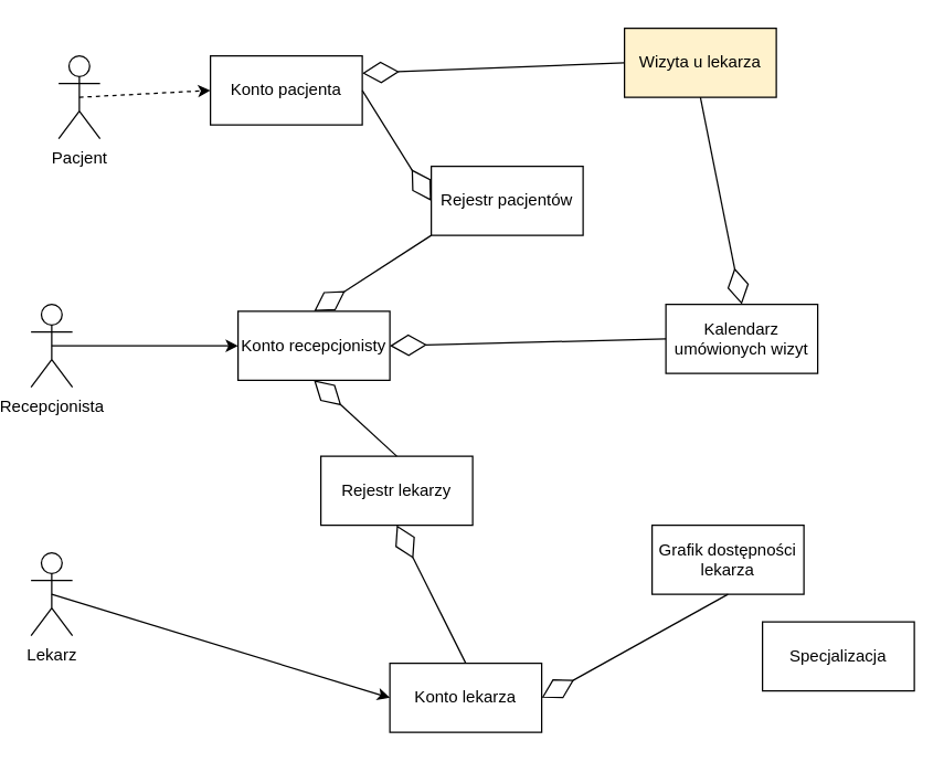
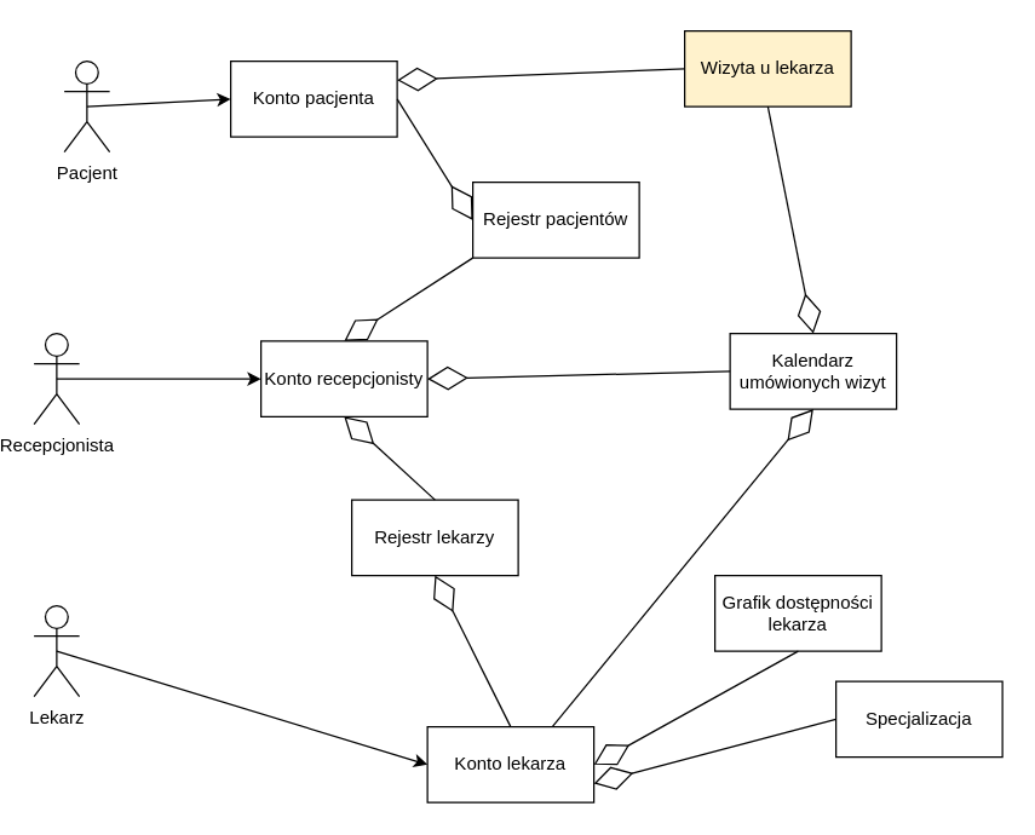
- <mxCell id="24" value="" style="endArrow=classic;html=1;rounded=0;exitX=0.5;exitY=0.5;exitDx=0;exitDy=0;exitPerimeter=0;entryX=0;entryY=0.5;entryDx=0;entryDy=0;dashed=1;" edge="1" parent="1" source="3" target="10"><mxGeometry width="50" height="50" relative="1" as="geometry"><mxPoint x="45" y="260" as="sourcePoint" /><mxPoint x="180" y="260" as="targetPoint" /></mxGeometry></mxCell>
+ <mxCell id="24" value="" style="endArrow=classic;html=1;rounded=0;exitX=0.5;exitY=0.5;exitDx=0;exitDy=0;exitPerimeter=0;entryX=0;entryY=0.5;entryDx=0;entryDy=0;" edge="1" parent="1" source="3" target="10"><mxGeometry width="50" height="50" relative="1" as="geometry"><mxPoint x="45" y="260" as="sourcePoint" /><mxPoint x="180" y="260" as="targetPoint" /></mxGeometry></mxCell>
+ <mxCell id="20" value="" style="endArrow=diamondThin;endFill=0;endSize=24;html=1;rounded=0;exitX=0.75;exitY=0;exitDx=0;exitDy=0;entryX=0.5;entryY=1;entryDx=0;entryDy=0;" parent="1" source="12" target="8" edge="1"><mxGeometry width="160" relative="1" as="geometry"><mxPoint x="515" y="80" as="sourcePoint" /><mxPoint x="545" y="230" as="targetPoint" /></mxGeometry></mxCell>
+ <mxCell id="26" value="" style="endArrow=diamondThin;endFill=0;endSize=24;html=1;rounded=0;exitX=0;exitY=0.5;exitDx=0;exitDy=0;entryX=1;entryY=0.75;entryDx=0;entryDy=0;" edge="1" parent="1" source="25" target="12"><mxGeometry width="160" relative="1" as="geometry"><mxPoint x="555" y="460" as="sourcePoint" /><mxPoint x="390" y="510" as="targetPoint" /></mxGeometry></mxCell>
